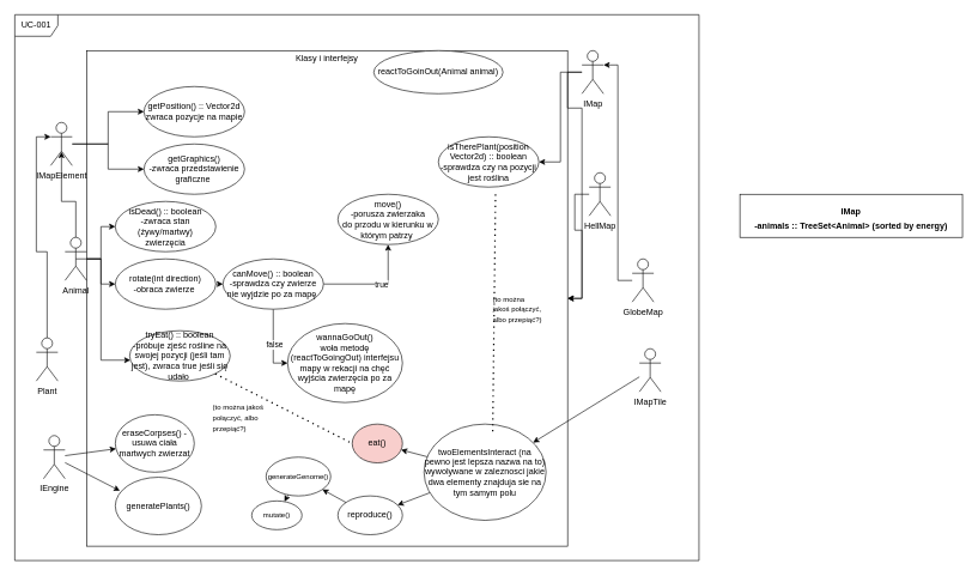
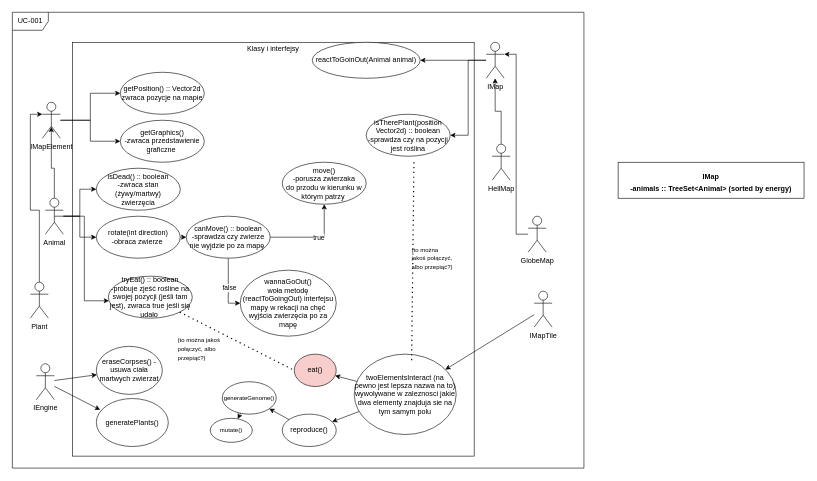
- <mxCell id="26" style="edgeStyle=orthogonalEdgeStyle;rounded=0;orthogonalLoop=1;jettySize=auto;html=1;" parent="1" source="28" target="3" edge="1"><mxGeometry relative="1" as="geometry" /></mxCell>
+ <mxCell id="26" style="edgeStyle=orthogonalEdgeStyle;rounded=0;orthogonalLoop=1;jettySize=auto;html=1;" parent="1" source="28" target="31" edge="1"><mxGeometry relative="1" as="geometry" /></mxCell>
- <mxCell id="24" style="edgeStyle=orthogonalEdgeStyle;rounded=0;orthogonalLoop=1;jettySize=auto;html=1;" parent="1" source="25" target="3" edge="1"><mxGeometry relative="1" as="geometry" /></mxCell>
+ <mxCell id="24" style="edgeStyle=orthogonalEdgeStyle;rounded=0;orthogonalLoop=1;jettySize=auto;html=1;" parent="1" source="25" target="28" edge="1"><mxGeometry relative="1" as="geometry" /></mxCell>
- <mxCell id="13" value="Animal" style="shape=umlActor;verticalLabelPosition=bottom;verticalAlign=top;html=1;" parent="1" vertex="1"><mxGeometry x="90" y="330" width="30" height="60" as="geometry" /></mxCell>
+ <mxCell id="13" value="Animal" style="shape=umlActor;verticalLabelPosition=bottom;verticalAlign=top;html=1;" parent="1" vertex="1"><mxGeometry x="75" y="330" width="30" height="60" as="geometry" /></mxCell>
